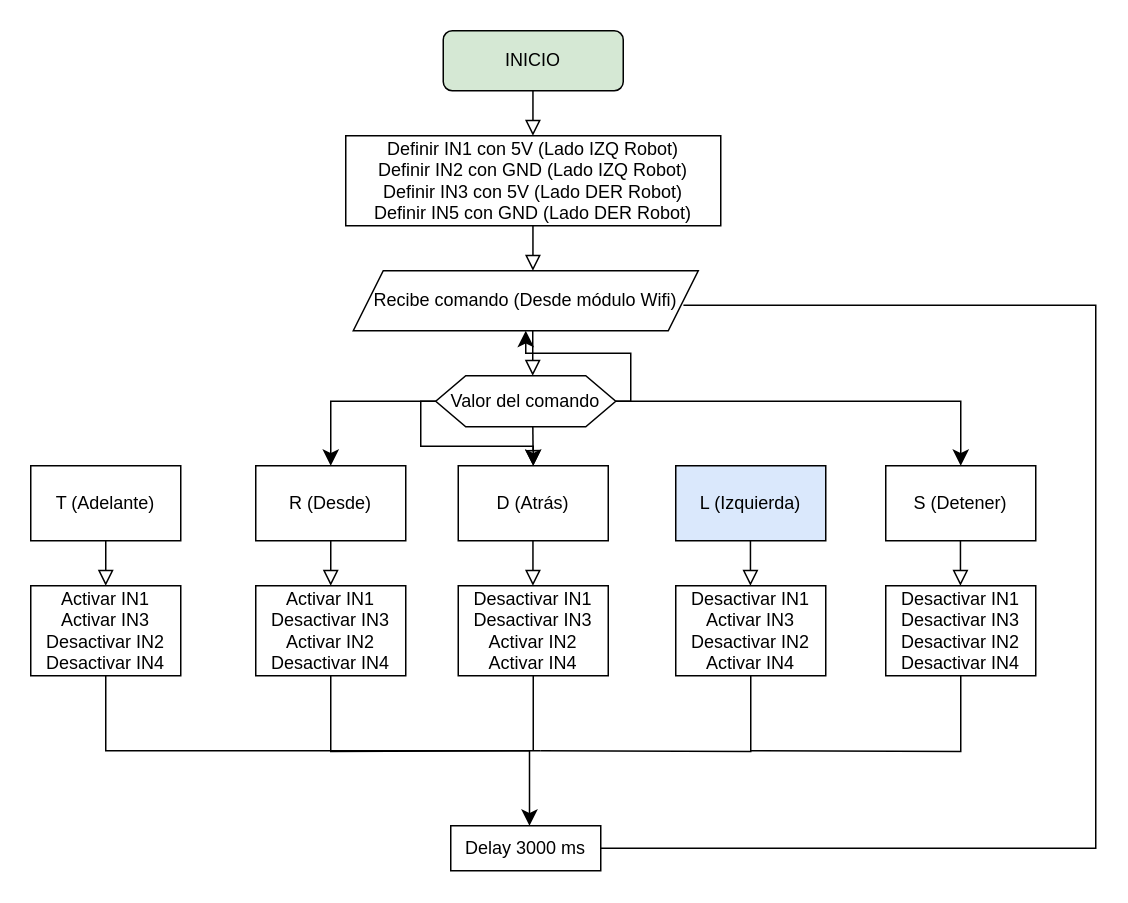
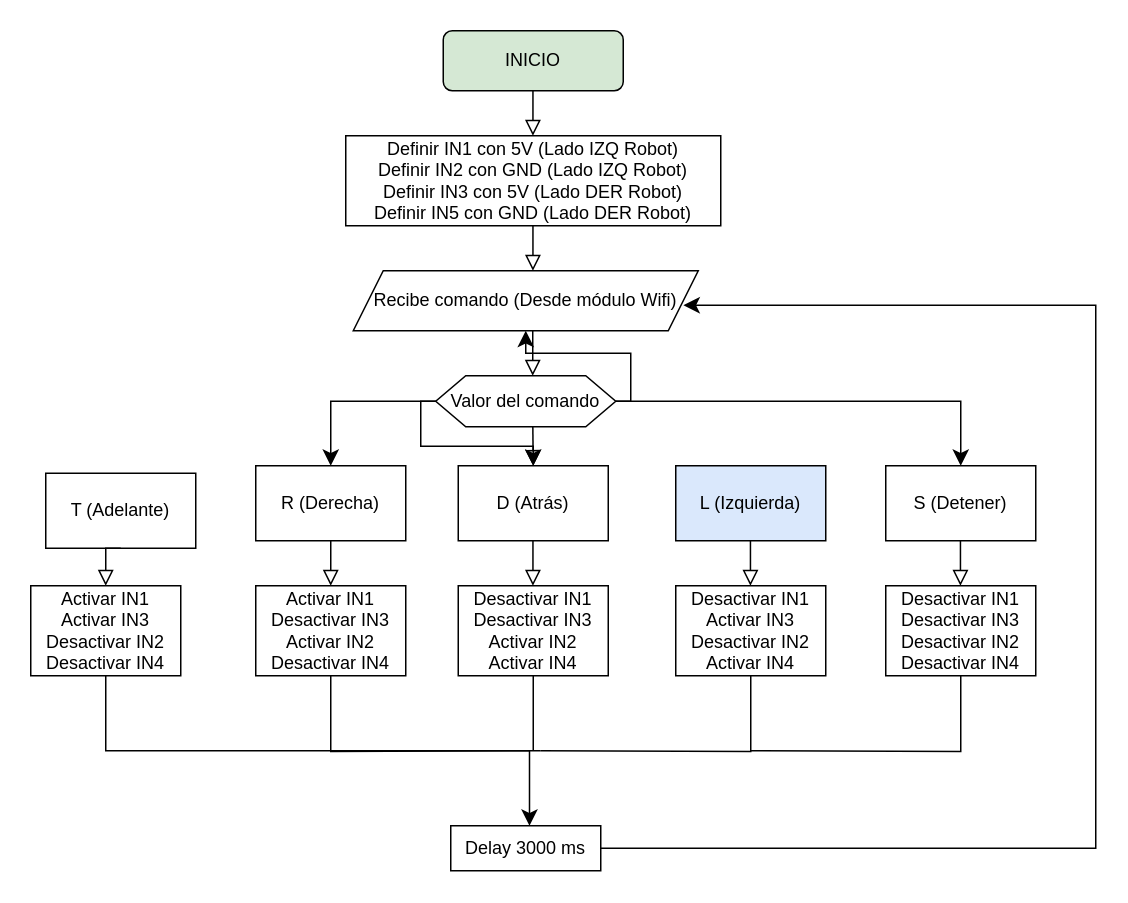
- <mxCell id="35" value="" style="endArrow=none;html=1;rounded=0;edgeStyle=orthogonalEdgeStyle;shadow=0;labelBackgroundColor=none;endSize=8;strokeWidth=1;exitX=1;exitY=0.5;exitDx=0;exitDy=0;entryX=0.957;entryY=0.575;entryDx=0;entryDy=0;entryPerimeter=0;" edge="1" parent="1" source="6" target="8"><mxGeometry width="50" height="50" relative="1" as="geometry"><mxPoint x="510" y="570" as="sourcePoint" /><mxPoint x="720" y="200" as="targetPoint" /><Array as="points"><mxPoint x="730" y="565" /><mxPoint x="730" y="203" /></Array></mxGeometry></mxCell>
+ <mxCell id="35" value="" style="endArrow=classic;html=1;rounded=0;edgeStyle=orthogonalEdgeStyle;shadow=0;labelBackgroundColor=none;endSize=8;strokeWidth=1;exitX=1;exitY=0.5;exitDx=0;exitDy=0;entryX=0.957;entryY=0.575;entryDx=0;entryDy=0;entryPerimeter=0;" edge="1" parent="1" source="6" target="8"><mxGeometry width="50" height="50" relative="1" as="geometry"><mxPoint x="510" y="570" as="sourcePoint" /><mxPoint x="720" y="200" as="targetPoint" /><Array as="points"><mxPoint x="730" y="565" /><mxPoint x="730" y="203" /></Array></mxGeometry></mxCell>
- <mxCell id="10" value="T (Adelante)" style="rounded=0;whiteSpace=wrap;html=1;" vertex="1" parent="1"><mxGeometry x="20" y="310" width="100" height="50" as="geometry" /></mxCell>
+ <mxCell id="10" value="T (Adelante)" style="rounded=0;whiteSpace=wrap;html=1;" vertex="1" parent="1"><mxGeometry x="30" y="315" width="100" height="50" as="geometry" /></mxCell>
- <mxCell id="11" value="R (Desde)" style="rounded=0;whiteSpace=wrap;html=1;" vertex="1" parent="1"><mxGeometry x="170" y="310" width="100" height="50" as="geometry" /></mxCell>
+ <mxCell id="11" value="R (Derecha)" style="rounded=0;whiteSpace=wrap;html=1;" vertex="1" parent="1"><mxGeometry x="170" y="310" width="100" height="50" as="geometry" /></mxCell>
